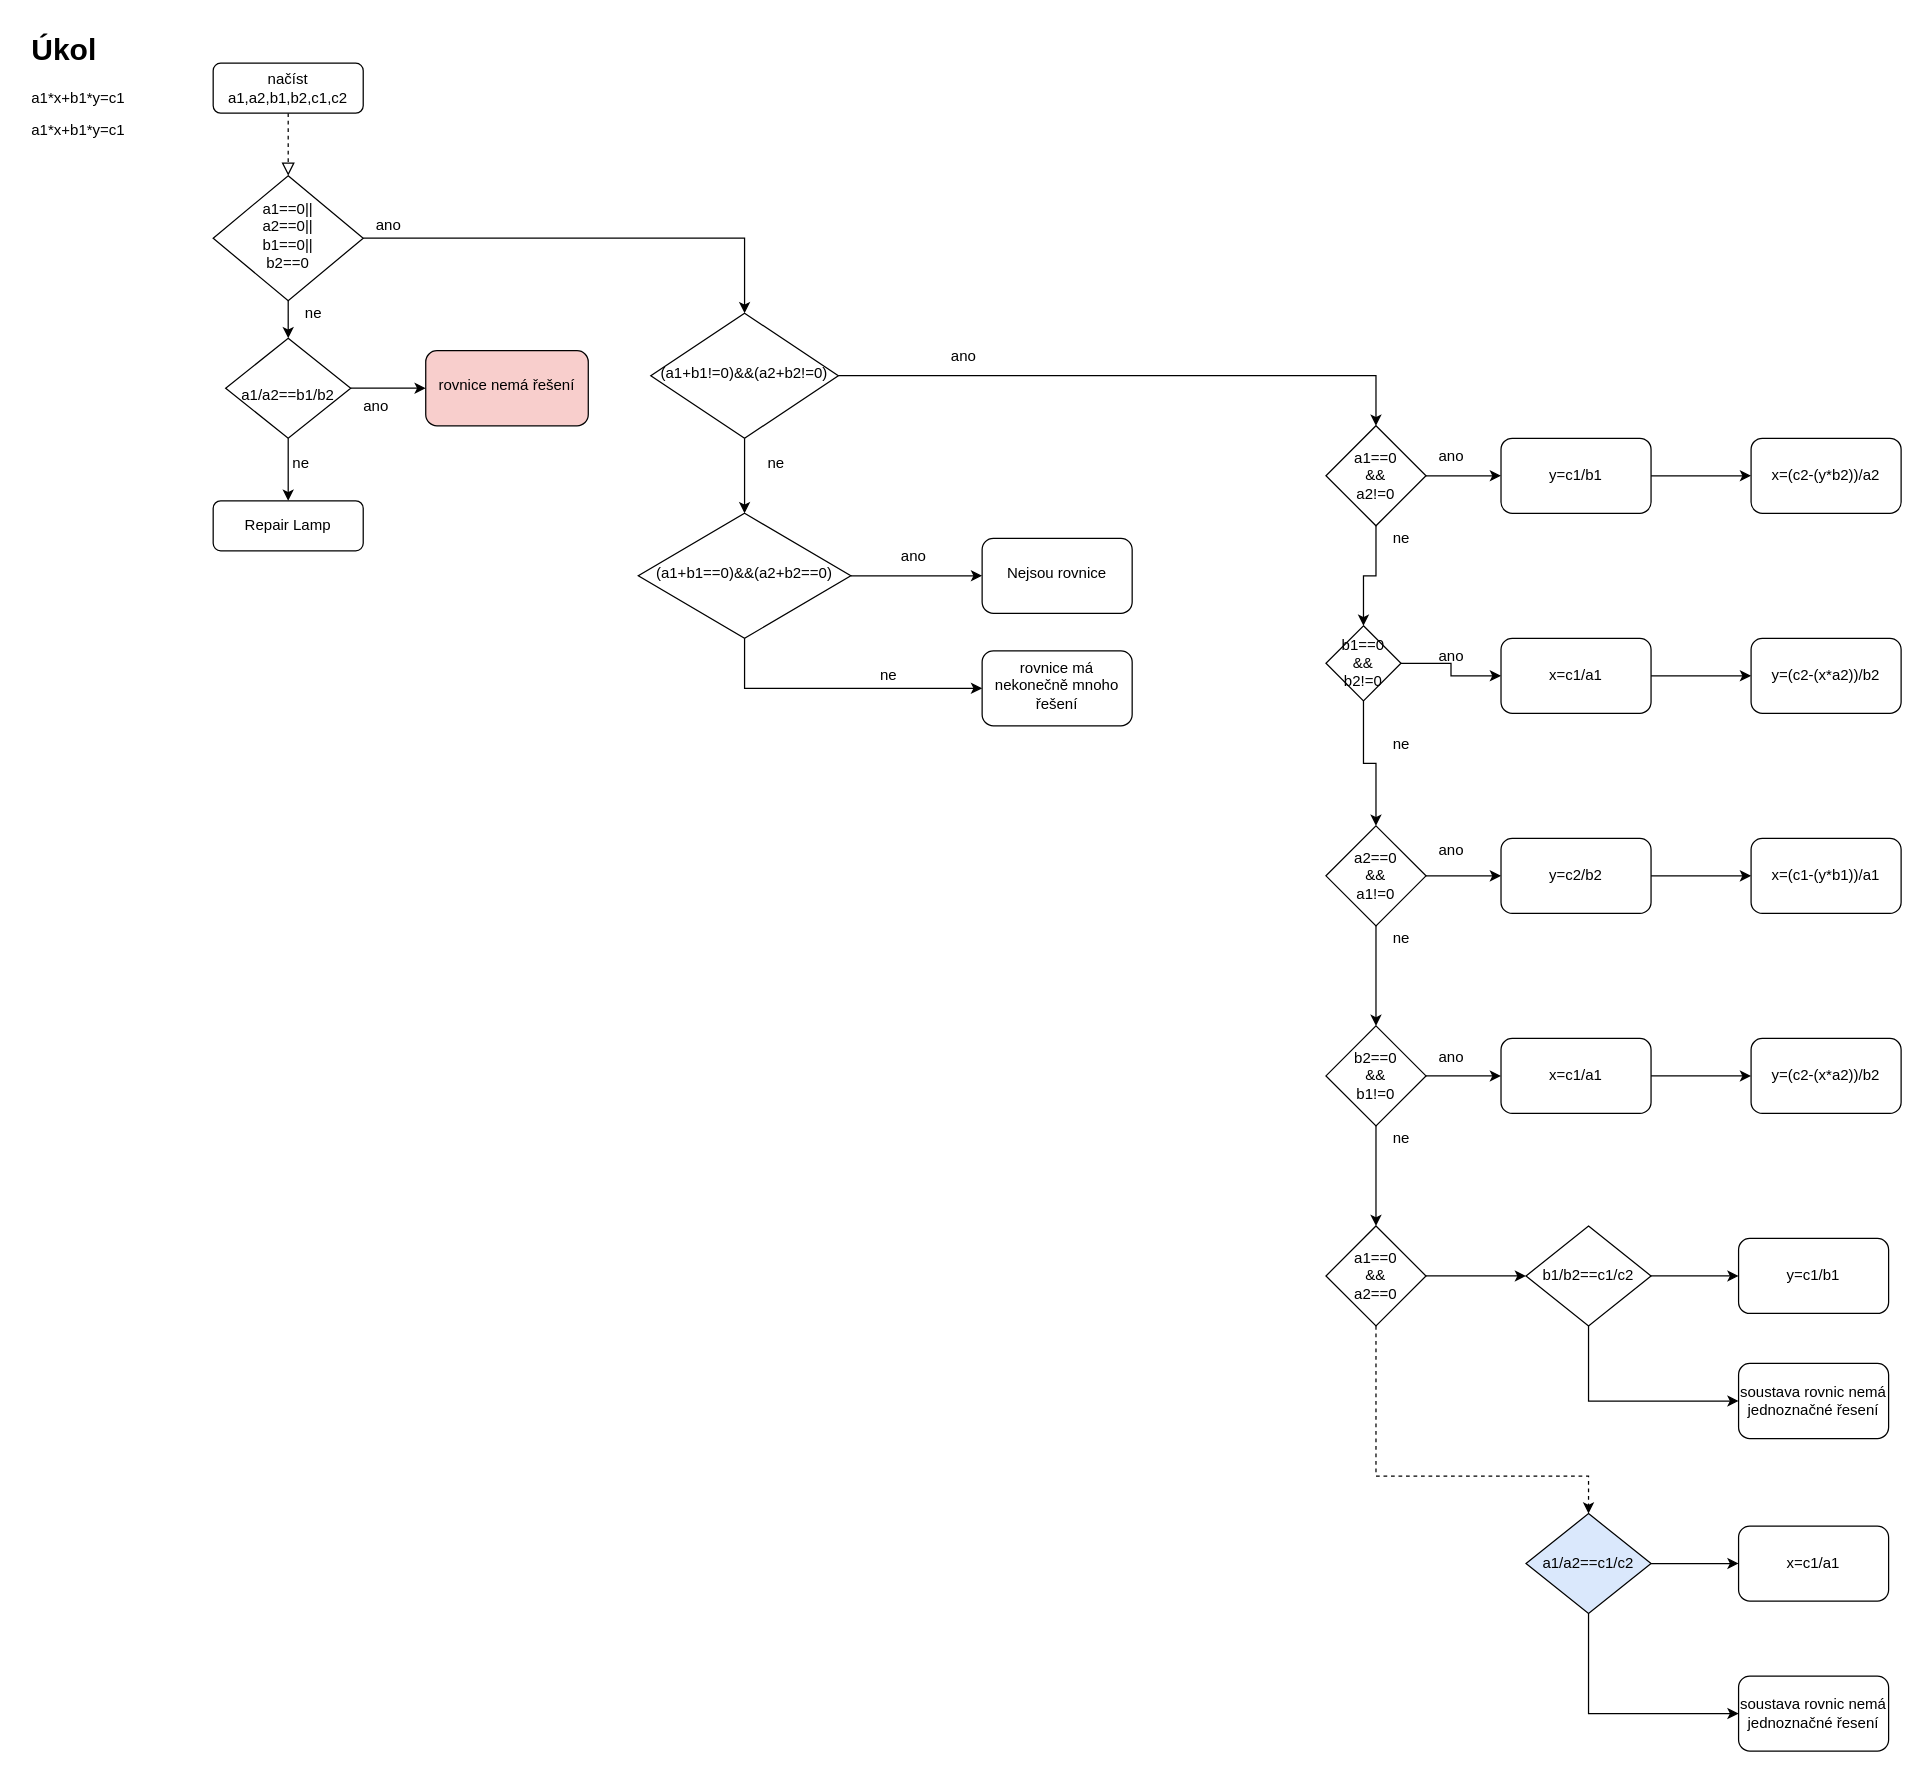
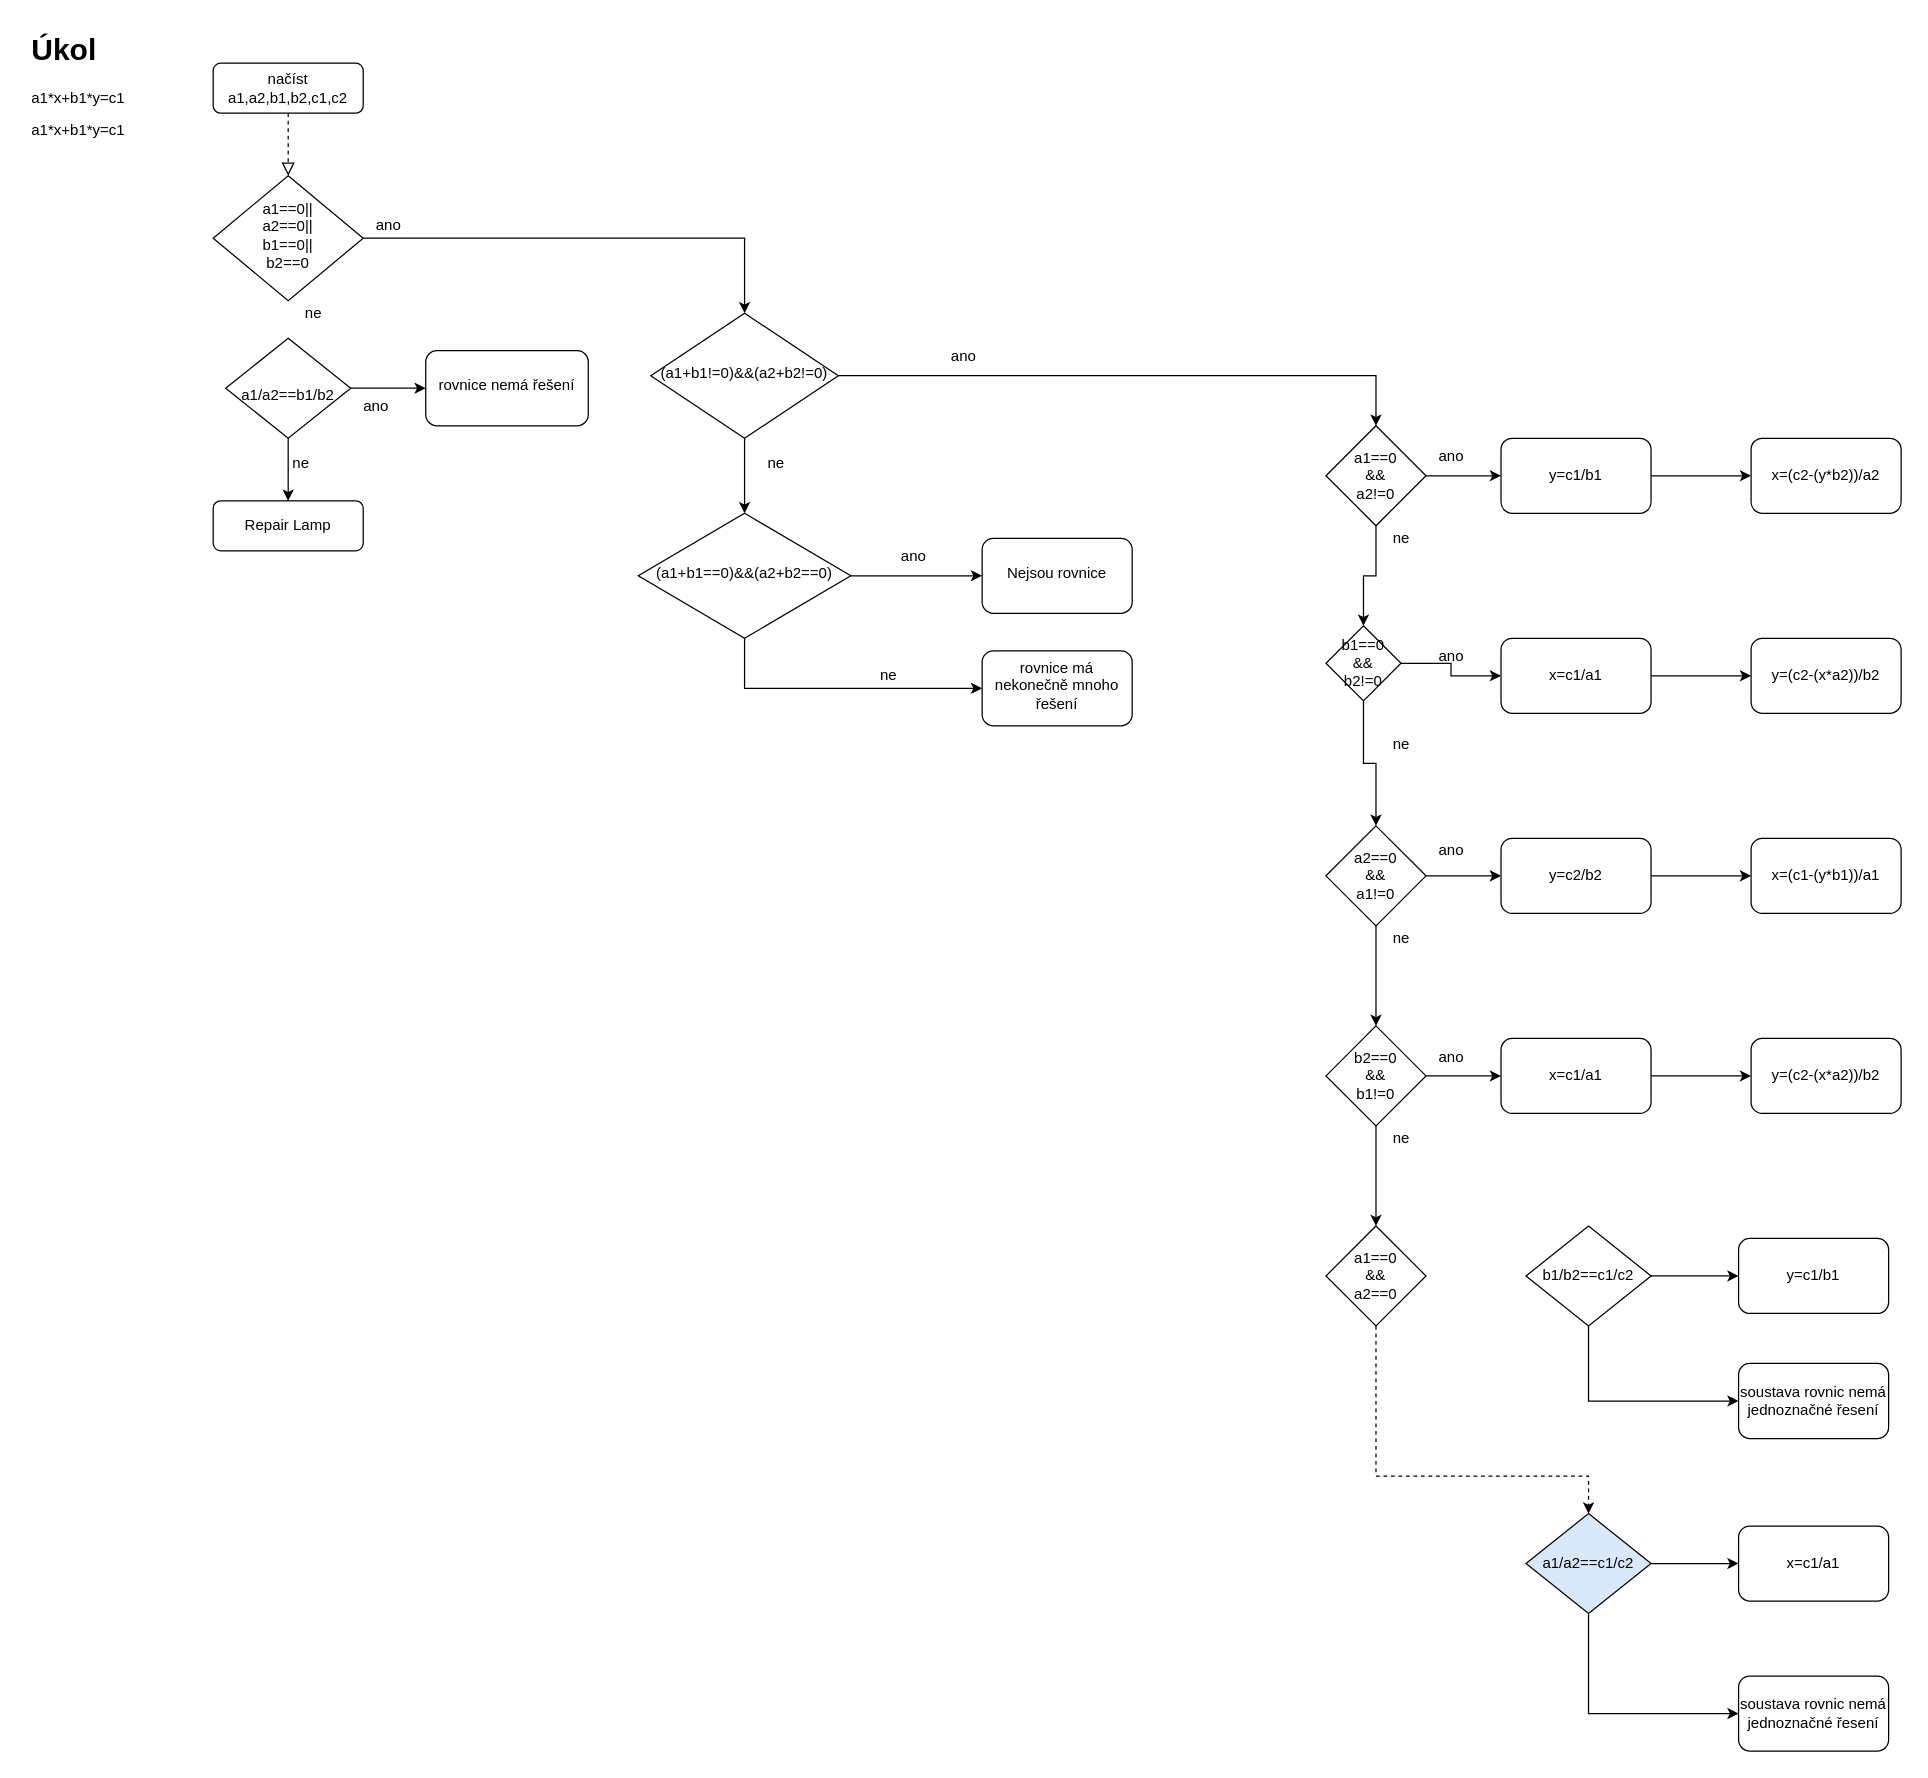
- <mxCell id="4" value="" style="edgeStyle=orthogonalEdgeStyle;rounded=0;orthogonalLoop=1;jettySize=auto;html=1;" edge="1" parent="1" source="6" target="9"><mxGeometry relative="1" as="geometry" /></mxCell>
- <mxCell id="14" value="rovnice nemá řešení" style="rounded=1;whiteSpace=wrap;html=1;shadow=0;strokeWidth=1;spacing=6;spacingTop=-4;fillColor=#f8cecc;" vertex="1" parent="1"><mxGeometry x="340" y="280" width="130" height="60" as="geometry" /></mxCell>
+ <mxCell id="14" value="rovnice nemá řešení" style="rounded=1;whiteSpace=wrap;html=1;shadow=0;strokeWidth=1;spacing=6;spacingTop=-4;" vertex="1" parent="1"><mxGeometry x="340" y="280" width="130" height="60" as="geometry" /></mxCell>
- <mxCell id="53" value="" style="edgeStyle=orthogonalEdgeStyle;rounded=0;orthogonalLoop=1;jettySize=auto;html=1;" edge="1" parent="1" source="55" target="66"><mxGeometry relative="1" as="geometry" /></mxCell>
